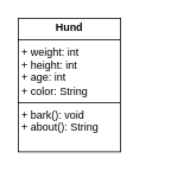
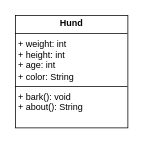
- <mxCell id="2" value="&lt;p style=&quot;margin:0px;margin-top:4px;text-align:center;&quot;&gt;&lt;b&gt;Hund&lt;/b&gt;&lt;/p&gt;&lt;hr size=&quot;1&quot; style=&quot;border-style:solid;&quot;&gt;&lt;p style=&quot;margin:0px;margin-left:4px;&quot;&gt;+ weight: int&lt;/p&gt;&lt;p style=&quot;margin:0px;margin-left:4px;&quot;&gt;+ height: int&lt;/p&gt;&lt;p style=&quot;margin:0px;margin-left:4px;&quot;&gt;+ age: int&lt;/p&gt;&lt;p style=&quot;margin:0px;margin-left:4px;&quot;&gt;+ color: String&lt;/p&gt;&lt;hr size=&quot;1&quot; style=&quot;border-style:solid;&quot;&gt;&lt;p style=&quot;margin:0px;margin-left:4px;&quot;&gt;+ bark(): void&lt;/p&gt;&lt;p style=&quot;margin:0px;margin-left:4px;&quot;&gt;+ about(): String&lt;/p&gt;&lt;p style=&quot;margin:0px;margin-left:4px;&quot;&gt;&lt;br&gt;&lt;/p&gt;&lt;p style=&quot;margin:0px;margin-left:4px;&quot;&gt;&lt;br&gt;&lt;/p&gt;" style="verticalAlign=top;align=left;overflow=fill;html=1;whiteSpace=wrap;glass=0;rounded=0;" vertex="1" parent="1"><mxGeometry x="20" y="20" width="115" height="150" as="geometry" /></mxCell>
+ <mxCell id="2" value="&lt;p style=&quot;margin:0px;margin-top:4px;text-align:center;&quot;&gt;&lt;b&gt;Hund&lt;/b&gt;&lt;/p&gt;&lt;hr size=&quot;1&quot; style=&quot;border-style:solid;&quot;&gt;&lt;p style=&quot;margin:0px;margin-left:4px;&quot;&gt;+ weight: int&lt;/p&gt;&lt;p style=&quot;margin:0px;margin-left:4px;&quot;&gt;+ height: int&lt;/p&gt;&lt;p style=&quot;margin:0px;margin-left:4px;&quot;&gt;+ age: int&lt;/p&gt;&lt;p style=&quot;margin:0px;margin-left:4px;&quot;&gt;+ color: String&lt;/p&gt;&lt;hr size=&quot;1&quot; style=&quot;border-style:solid;&quot;&gt;&lt;p style=&quot;margin:0px;margin-left:4px;&quot;&gt;+ bark(): void&lt;/p&gt;&lt;p style=&quot;margin:0px;margin-left:4px;&quot;&gt;+ about(): String&lt;/p&gt;&lt;p style=&quot;margin:0px;margin-left:4px;&quot;&gt;&lt;br&gt;&lt;/p&gt;&lt;p style=&quot;margin:0px;margin-left:4px;&quot;&gt;&lt;br&gt;&lt;/p&gt;" style="verticalAlign=top;align=left;overflow=fill;html=1;whiteSpace=wrap;glass=0;rounded=0;" vertex="1" parent="1"><mxGeometry x="20" y="20" width="150" height="150" as="geometry" /></mxCell>
